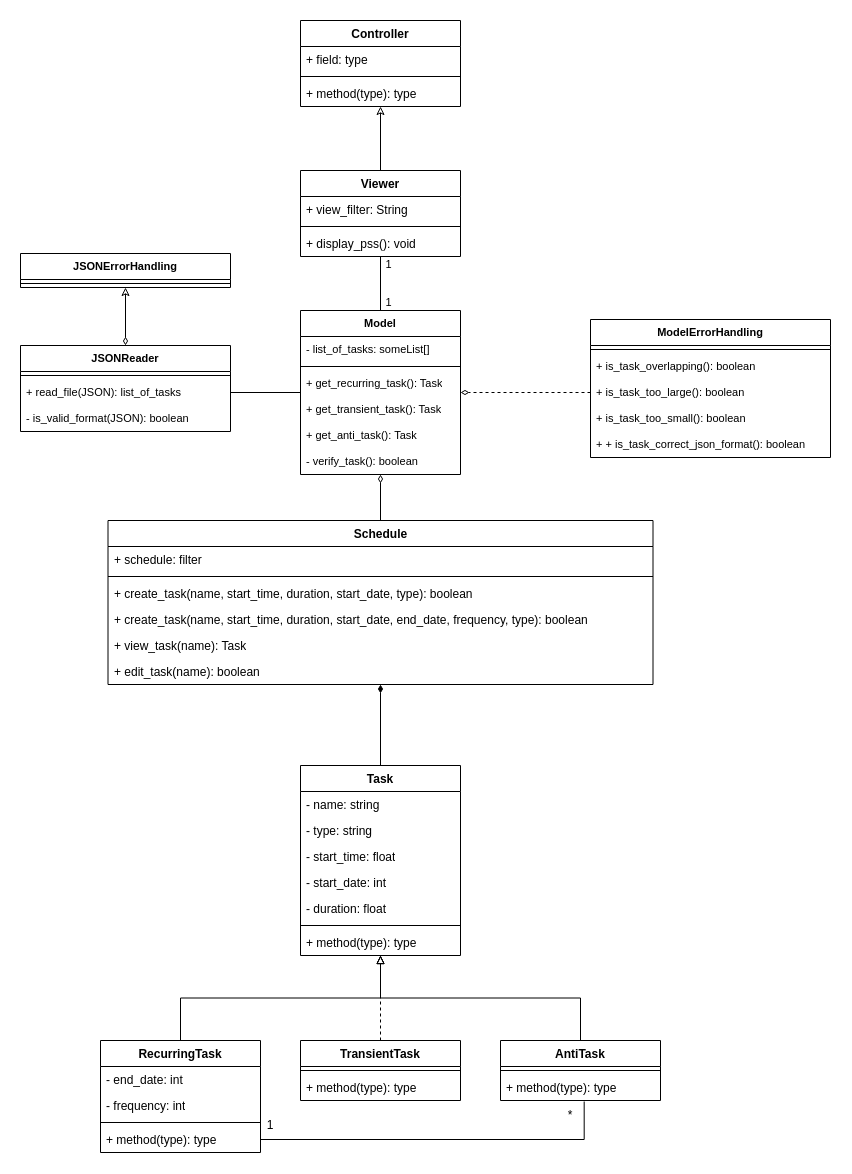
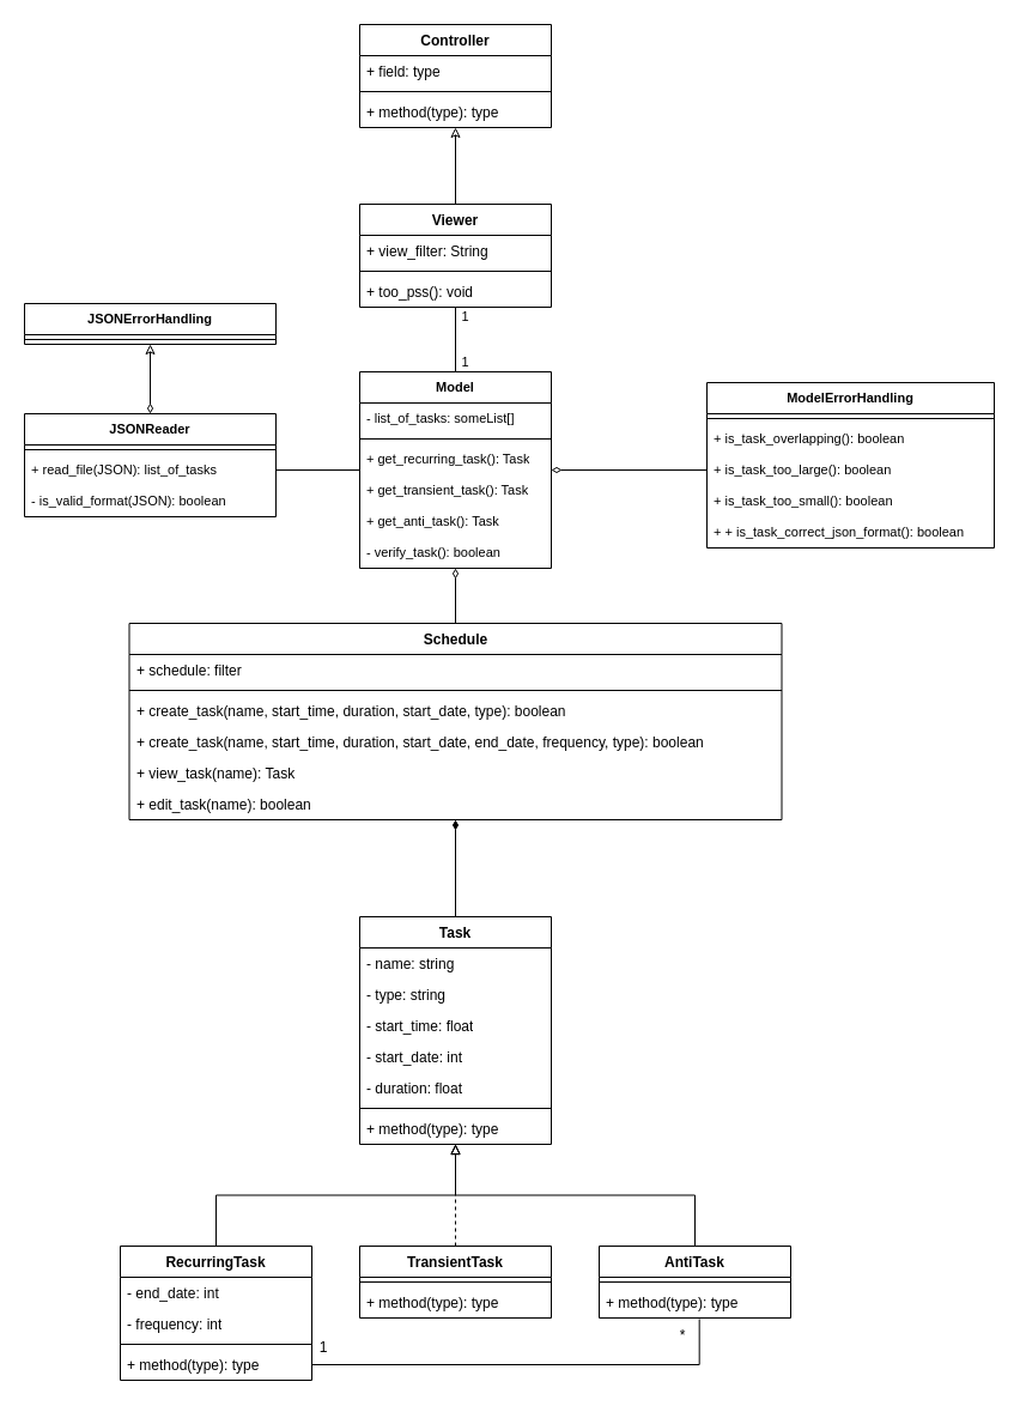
- <mxCell id="10" value="+ display_pss(): void" style="text;strokeColor=none;fillColor=none;align=left;verticalAlign=top;spacingLeft=4;spacingRight=4;overflow=hidden;rotatable=0;points=[[0,0.5],[1,0.5]];portConstraint=eastwest;whiteSpace=wrap;html=1;" vertex="1" parent="7"><mxGeometry y="60" width="160" height="26" as="geometry" /></mxCell>
+ <mxCell id="10" value="+ too_pss(): void" style="text;strokeColor=none;fillColor=none;align=left;verticalAlign=top;spacingLeft=4;spacingRight=4;overflow=hidden;rotatable=0;points=[[0,0.5],[1,0.5]];portConstraint=eastwest;whiteSpace=wrap;html=1;" vertex="1" parent="7"><mxGeometry y="60" width="160" height="26" as="geometry" /></mxCell>
- <mxCell id="27" style="edgeStyle=orthogonalEdgeStyle;rounded=0;orthogonalLoop=1;jettySize=auto;html=1;exitX=0;exitY=0.5;exitDx=0;exitDy=0;strokeColor=default;align=center;verticalAlign=middle;fontFamily=Helvetica;fontSize=11;fontColor=default;labelBackgroundColor=default;endArrow=diamondThin;endFill=0;dashed=1;" edge="1" parent="1" source="24" target="12"><mxGeometry relative="1" as="geometry" /></mxCell>
+ <mxCell id="27" style="edgeStyle=orthogonalEdgeStyle;rounded=0;orthogonalLoop=1;jettySize=auto;html=1;exitX=0;exitY=0.5;exitDx=0;exitDy=0;strokeColor=default;align=center;verticalAlign=middle;fontFamily=Helvetica;fontSize=11;fontColor=default;labelBackgroundColor=default;endArrow=diamondThin;endFill=0;" edge="1" parent="1" source="24" target="12"><mxGeometry relative="1" as="geometry" /></mxCell>
